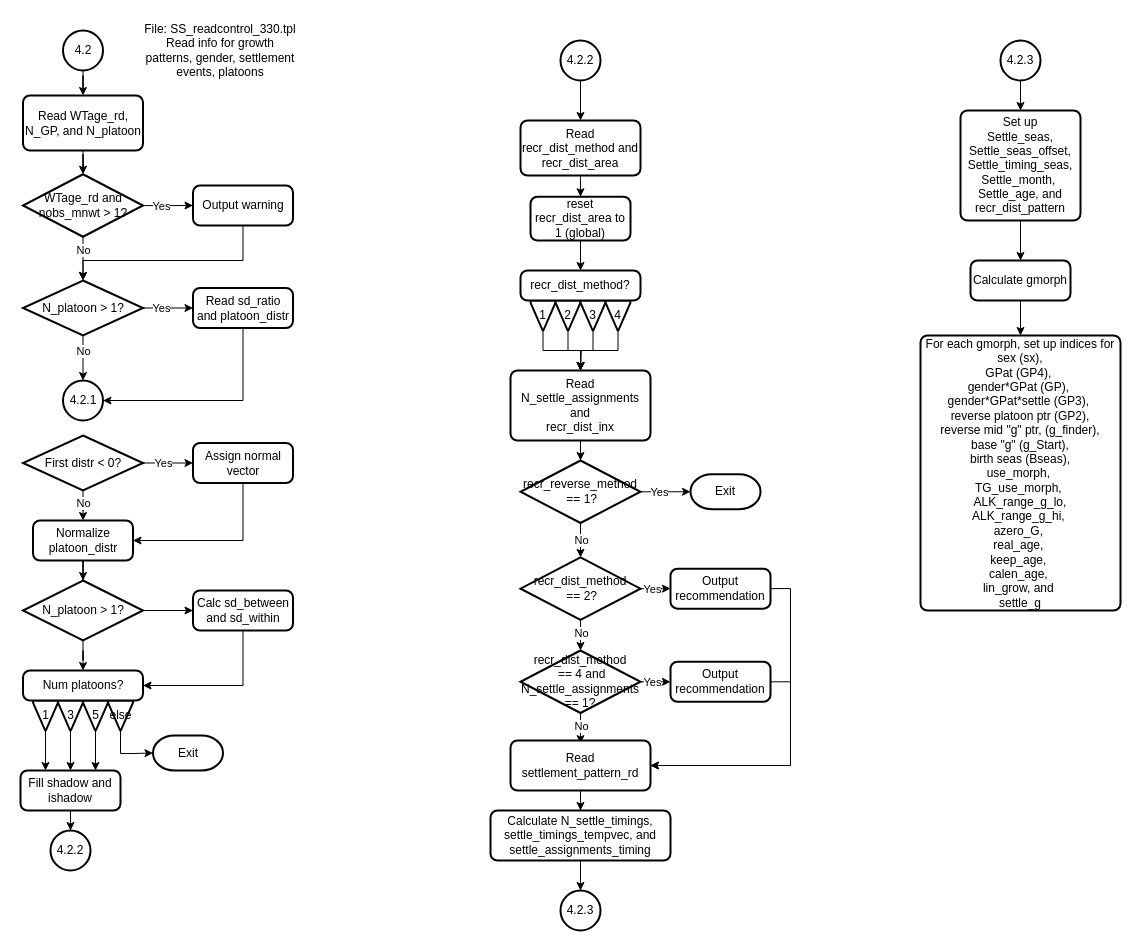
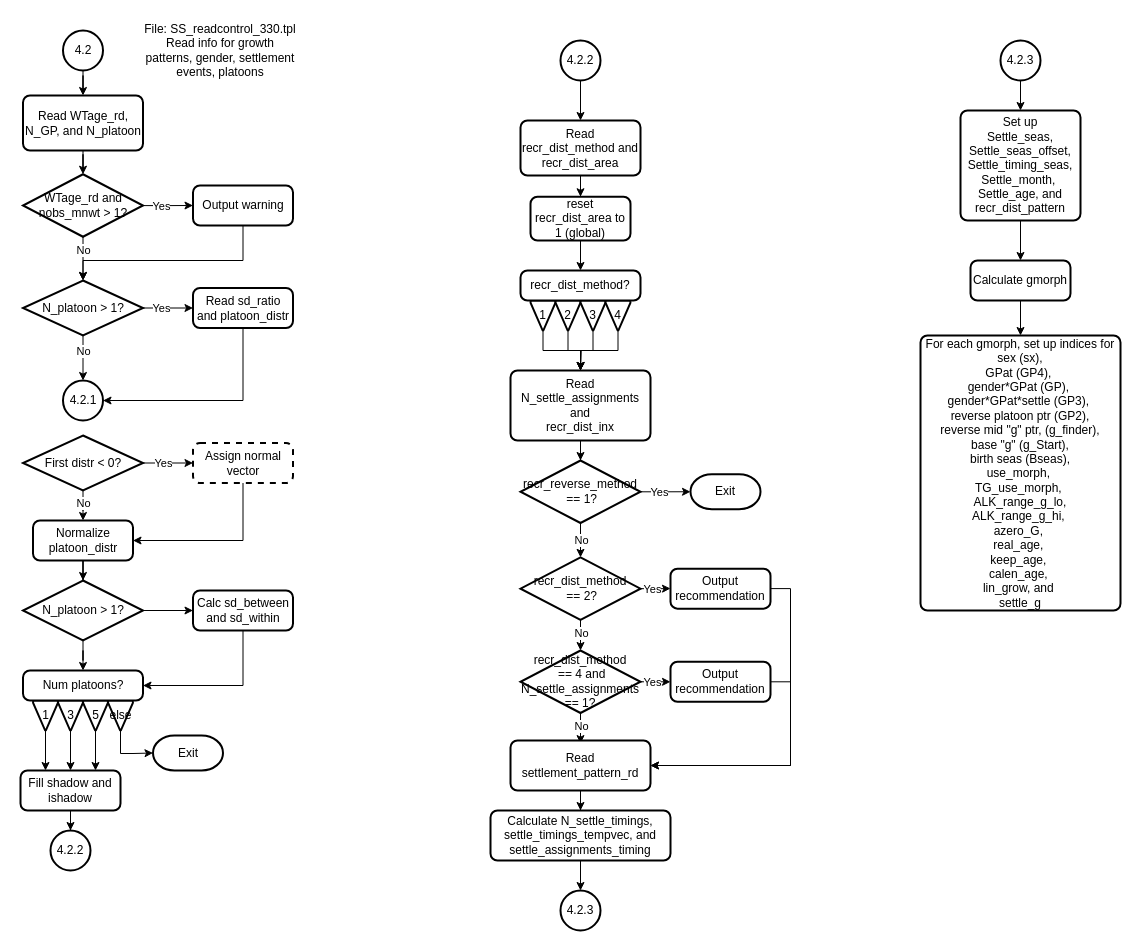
- <mxCell id="27" value="Assign normal vector" style="rounded=1;whiteSpace=wrap;html=1;absoluteArcSize=1;arcSize=14;strokeWidth=2;" parent="1" vertex="1"><mxGeometry x="192.5" y="442.5" width="100" height="40" as="geometry" /></mxCell>
+ <mxCell id="27" value="Assign normal vector" style="rounded=1;whiteSpace=wrap;html=1;absoluteArcSize=1;arcSize=14;strokeWidth=2;dashed=1;" parent="1" vertex="1"><mxGeometry x="192.5" y="442.5" width="100" height="40" as="geometry" /></mxCell>
